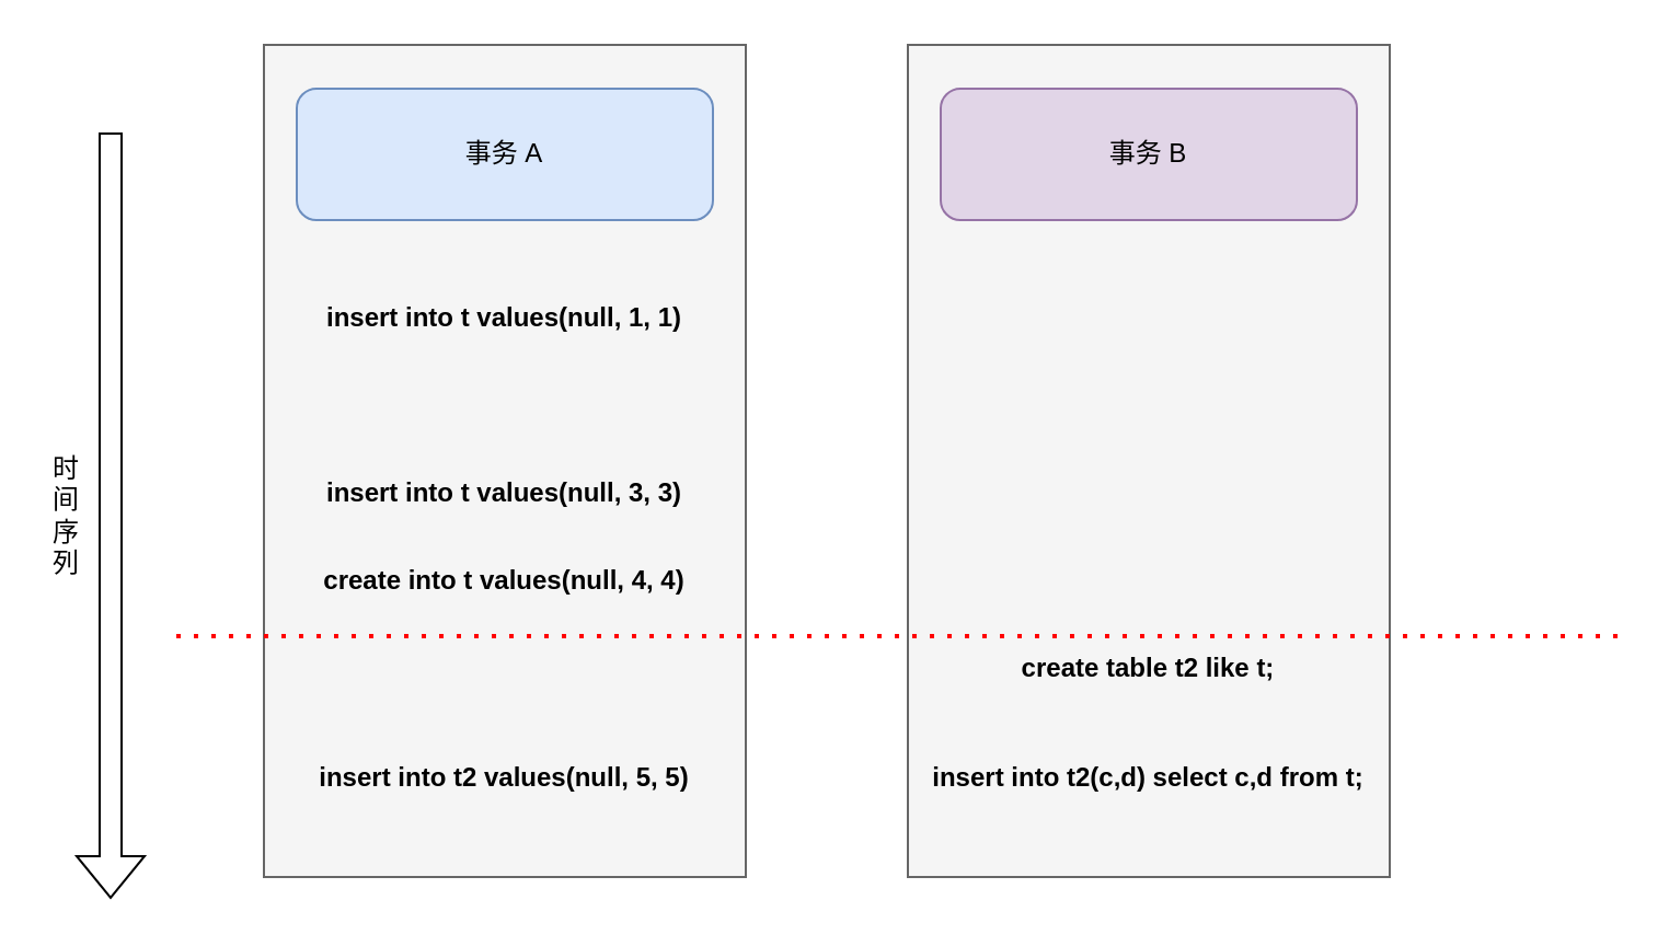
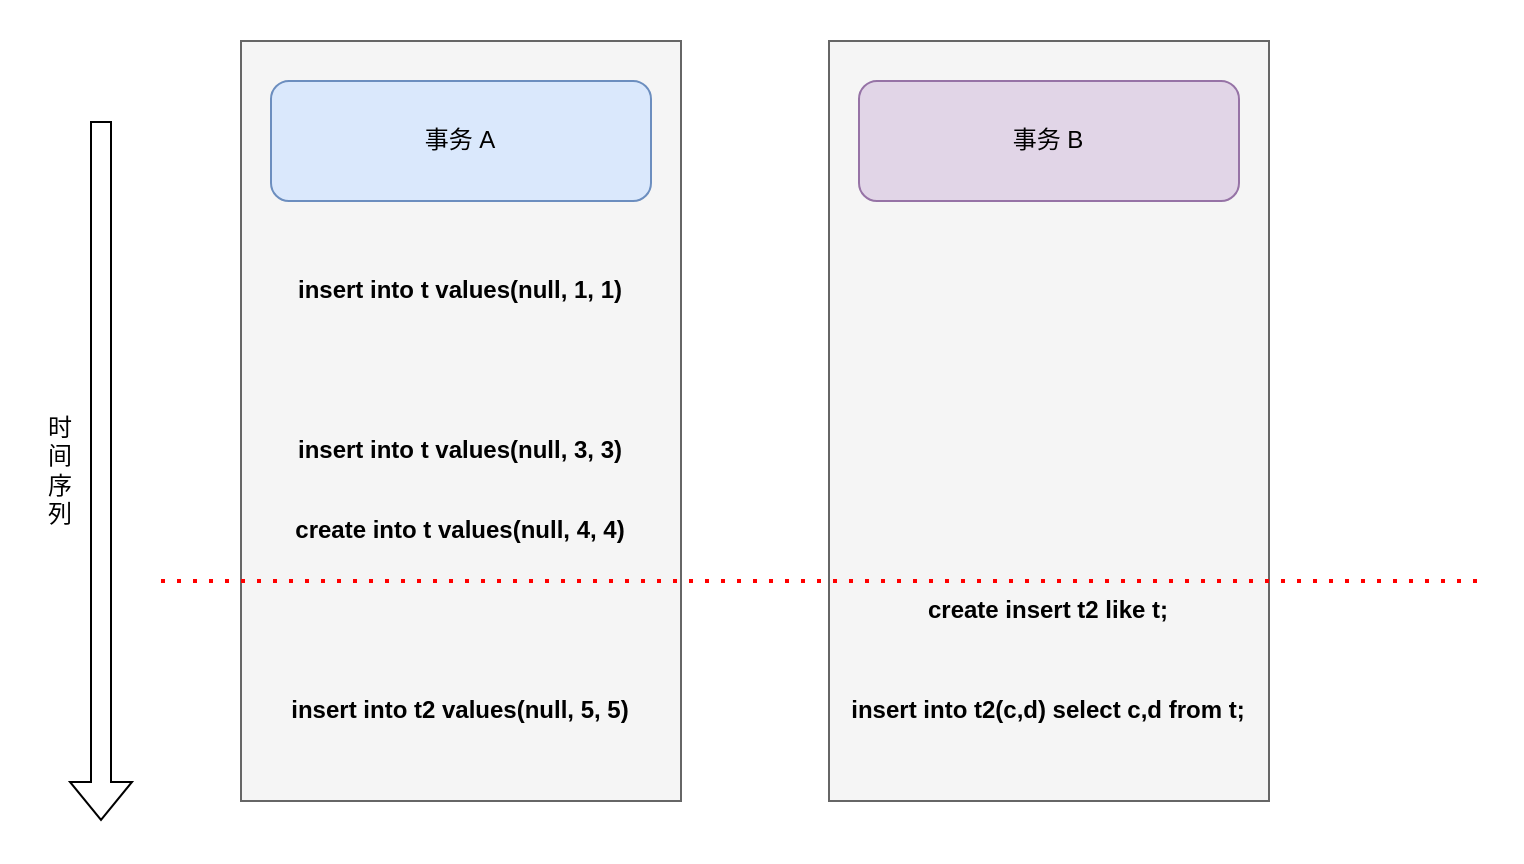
- <mxCell id="11" value="create table t2 like t;" style="text;html=1;align=center;verticalAlign=middle;whiteSpace=wrap;rounded=0;fontStyle=1" vertex="1" parent="1"><mxGeometry x="414" y="290" width="220" height="30" as="geometry" /></mxCell>
+ <mxCell id="11" value="create insert t2 like t;" style="text;html=1;align=center;verticalAlign=middle;whiteSpace=wrap;rounded=0;fontStyle=1" vertex="1" parent="1"><mxGeometry x="414" y="290" width="220" height="30" as="geometry" /></mxCell>
